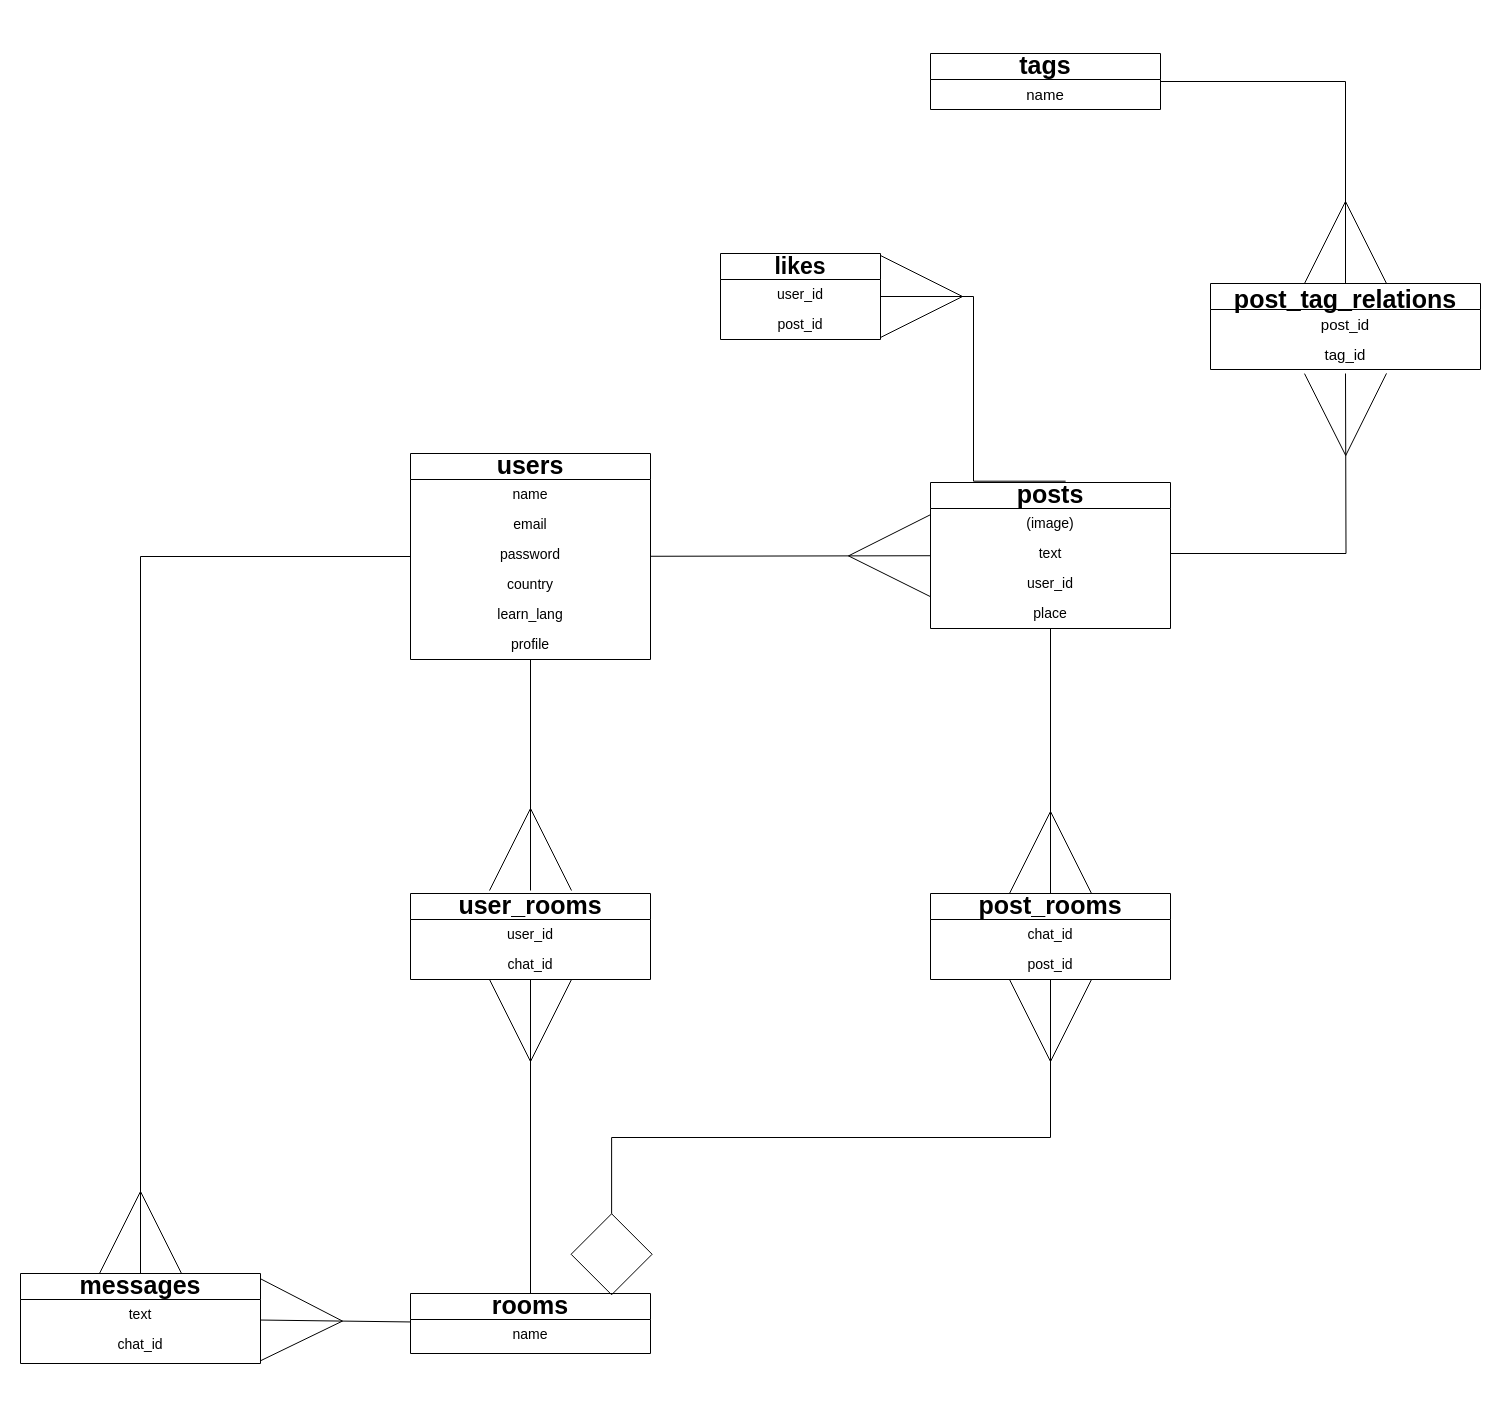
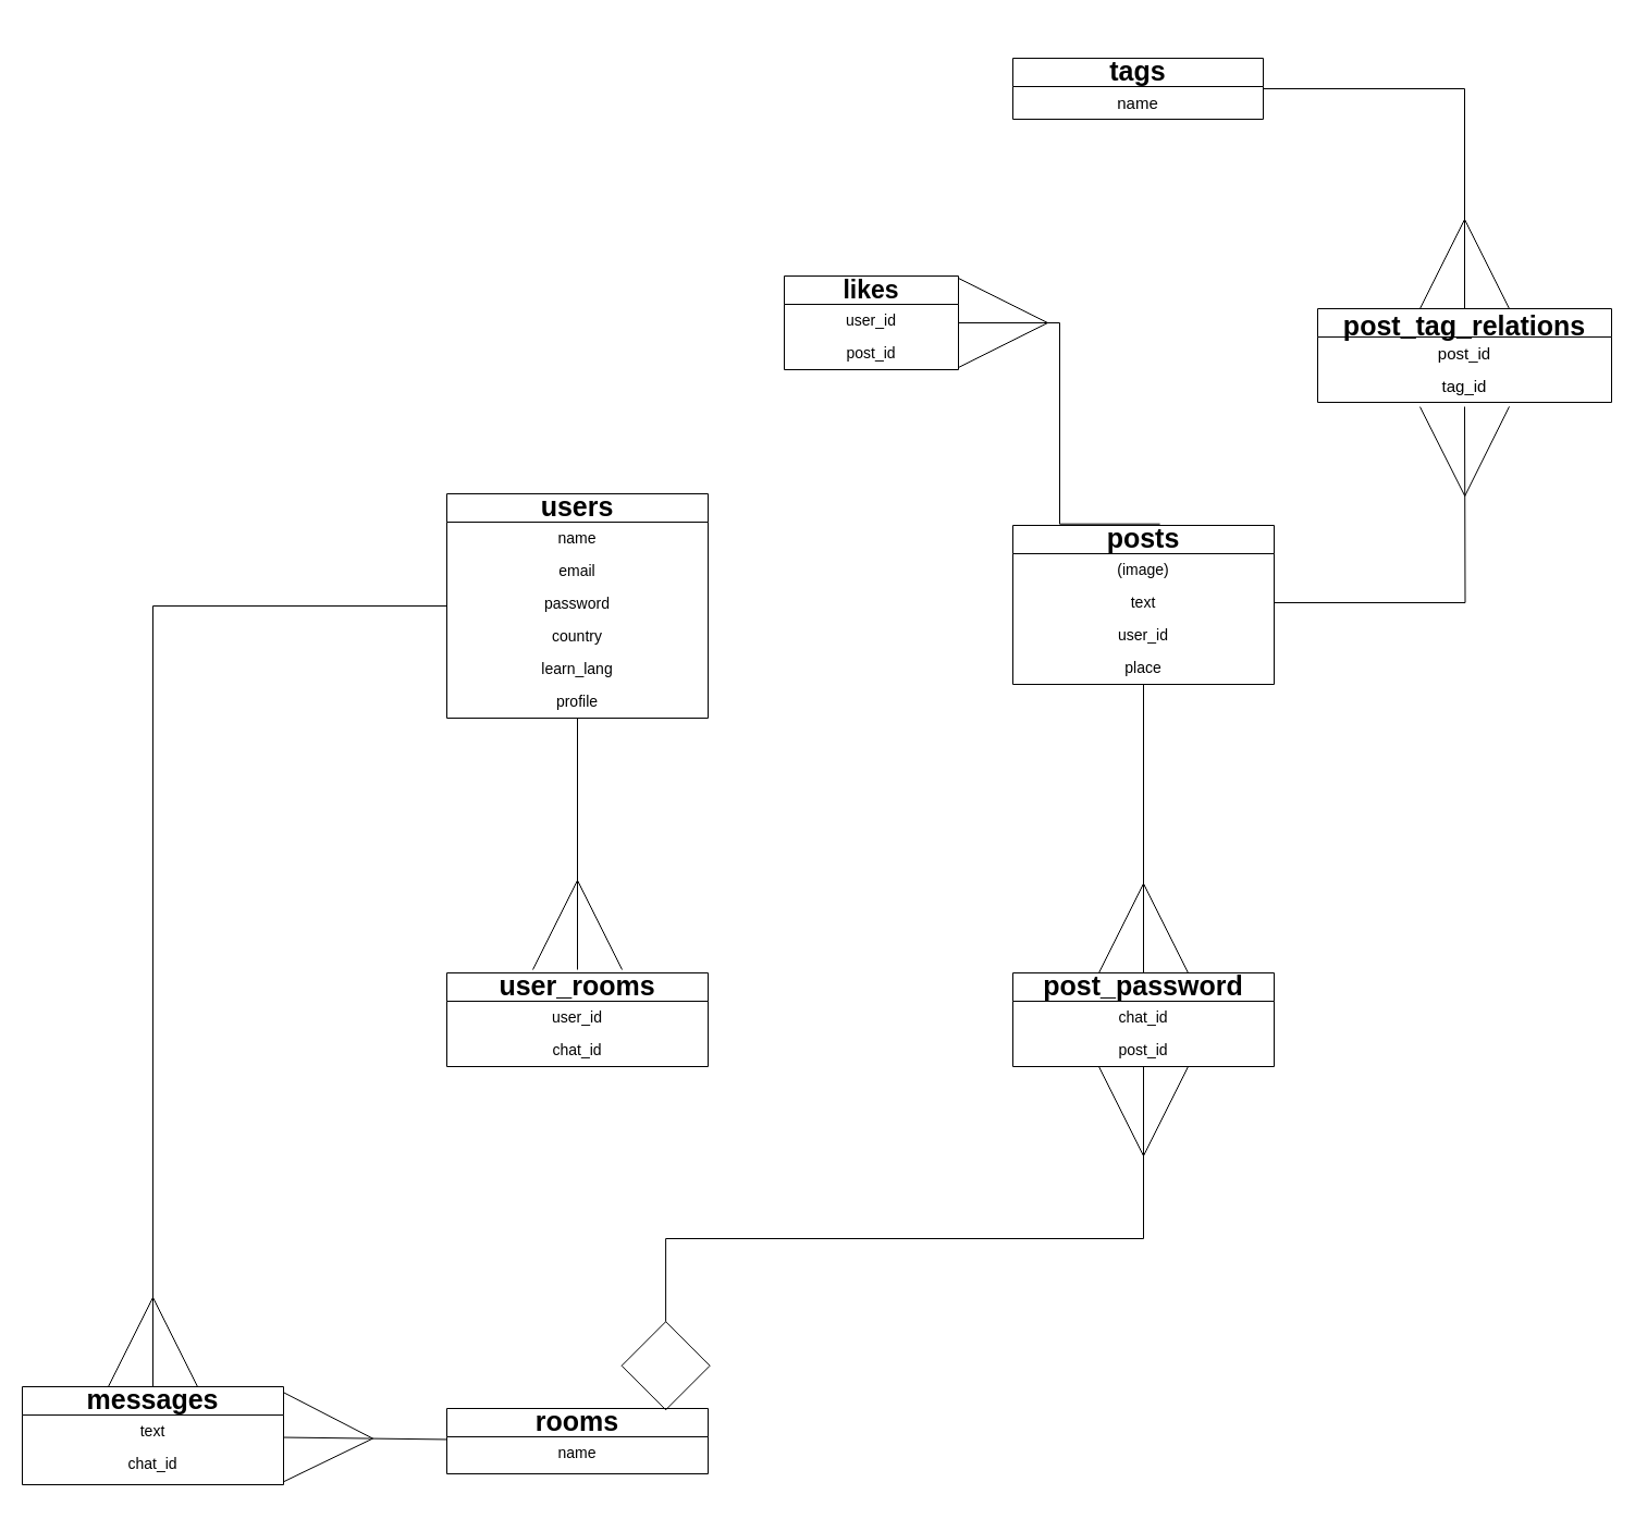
- <mxCell id="3" style="edgeStyle=none;rounded=0;orthogonalLoop=1;jettySize=auto;html=1;endArrow=ERmany;endFill=0;endSize=80;fontSize=14;" edge="1" parent="1" source="5" target="24"><mxGeometry relative="1" as="geometry" /></mxCell>
- <mxCell id="20" value="post_rooms" style="swimlane;fontStyle=1;childLayout=stackLayout;horizontal=1;startSize=26;horizontalStack=0;resizeParent=1;resizeParentMax=0;resizeLast=0;collapsible=1;marginBottom=0;align=center;fontSize=25;verticalAlign=bottom;" vertex="1" parent="1"><mxGeometry x="930" y="860" width="240" height="86" as="geometry" /></mxCell>
+ <mxCell id="20" value="post_password" style="swimlane;fontStyle=1;childLayout=stackLayout;horizontal=1;startSize=26;horizontalStack=0;resizeParent=1;resizeParentMax=0;resizeLast=0;collapsible=1;marginBottom=0;align=center;fontSize=25;verticalAlign=bottom;" vertex="1" parent="1"><mxGeometry x="930" y="860" width="240" height="86" as="geometry" /></mxCell>
- <mxCell id="15" style="edgeStyle=none;rounded=0;orthogonalLoop=1;jettySize=auto;html=1;endArrow=ERmany;endFill=0;endSize=80;fontSize=14;" edge="1" parent="1" source="17" target="12"><mxGeometry relative="1" as="geometry" /></mxCell>
